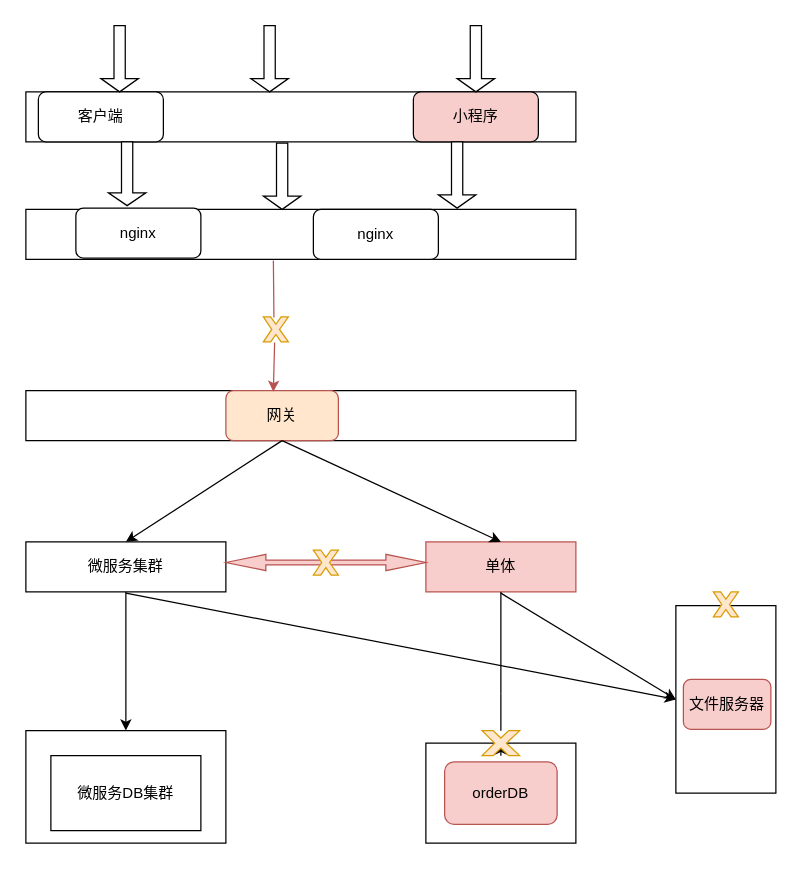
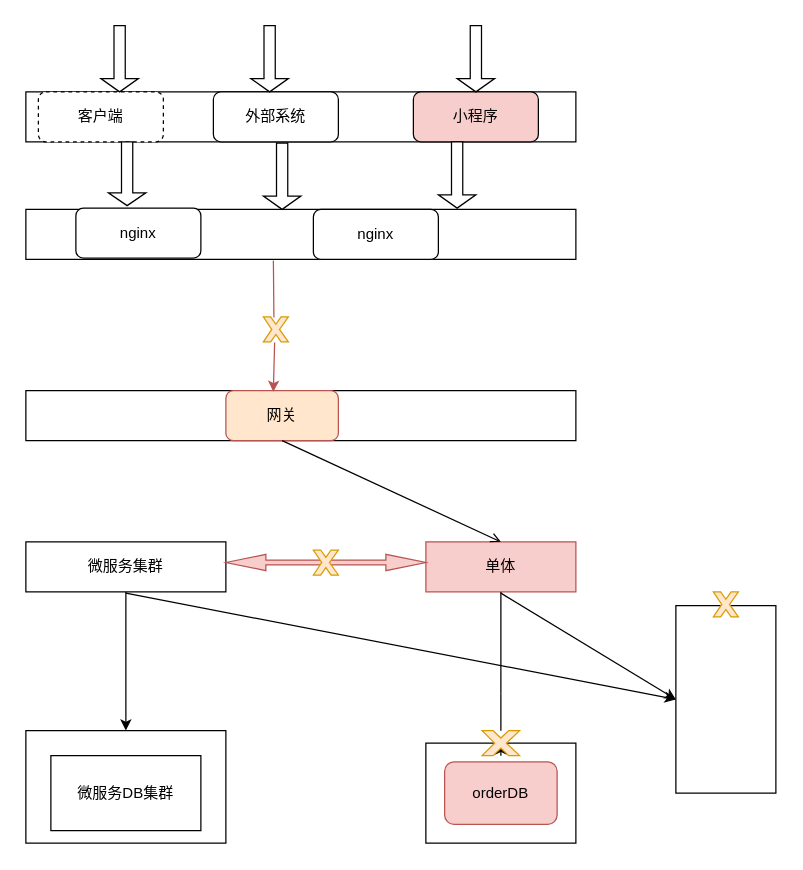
- <mxCell id="6" value="客户端" style="rounded=1;whiteSpace=wrap;html=1;" vertex="1" parent="1"><mxGeometry x="30" y="73" width="100" height="40" as="geometry" /></mxCell>
+ <mxCell id="6" value="客户端" style="rounded=1;whiteSpace=wrap;html=1;dashed=1;" vertex="1" parent="1"><mxGeometry x="30" y="73" width="100" height="40" as="geometry" /></mxCell>
+ <mxCell id="7" value="外部系统" style="rounded=1;whiteSpace=wrap;html=1;" vertex="1" parent="1"><mxGeometry x="170" y="73" width="100" height="40" as="geometry" /></mxCell>
- <mxCell id="18" value="" style="endArrow=classic;html=1;rounded=0;exitX=0.5;exitY=1;exitDx=0;exitDy=0;entryX=0.5;entryY=0;entryDx=0;entryDy=0;" edge="1" parent="1" source="9" target="5"><mxGeometry width="50" height="50" relative="1" as="geometry"><mxPoint x="210" y="424" as="sourcePoint" /><mxPoint x="260" y="374" as="targetPoint" /></mxGeometry></mxCell>
- <mxCell id="19" value="" style="endArrow=classic;html=1;rounded=0;exitX=0.5;exitY=1;exitDx=0;exitDy=0;entryX=0.5;entryY=0;entryDx=0;entryDy=0;" edge="1" parent="1" source="9" target="15"><mxGeometry width="50" height="50" relative="1" as="geometry"><mxPoint x="235" y="362" as="sourcePoint" /><mxPoint x="110" y="443" as="targetPoint" /></mxGeometry></mxCell>
+ <mxCell id="19" value="" style="endArrow=open;html=1;rounded=0;exitX=0.5;exitY=1;exitDx=0;exitDy=0;entryX=0.5;entryY=0;entryDx=0;entryDy=0;" edge="1" parent="1" source="9" target="15"><mxGeometry width="50" height="50" relative="1" as="geometry"><mxPoint x="235" y="362" as="sourcePoint" /><mxPoint x="110" y="443" as="targetPoint" /></mxGeometry></mxCell>
- <mxCell id="29" value="&lt;span&gt;文件服务器&lt;/span&gt;" style="rounded=1;whiteSpace=wrap;html=1;fillColor=#f8cecc;strokeColor=#b85450;" vertex="1" parent="1"><mxGeometry x="546" y="543" width="70" height="40" as="geometry" /></mxCell>
